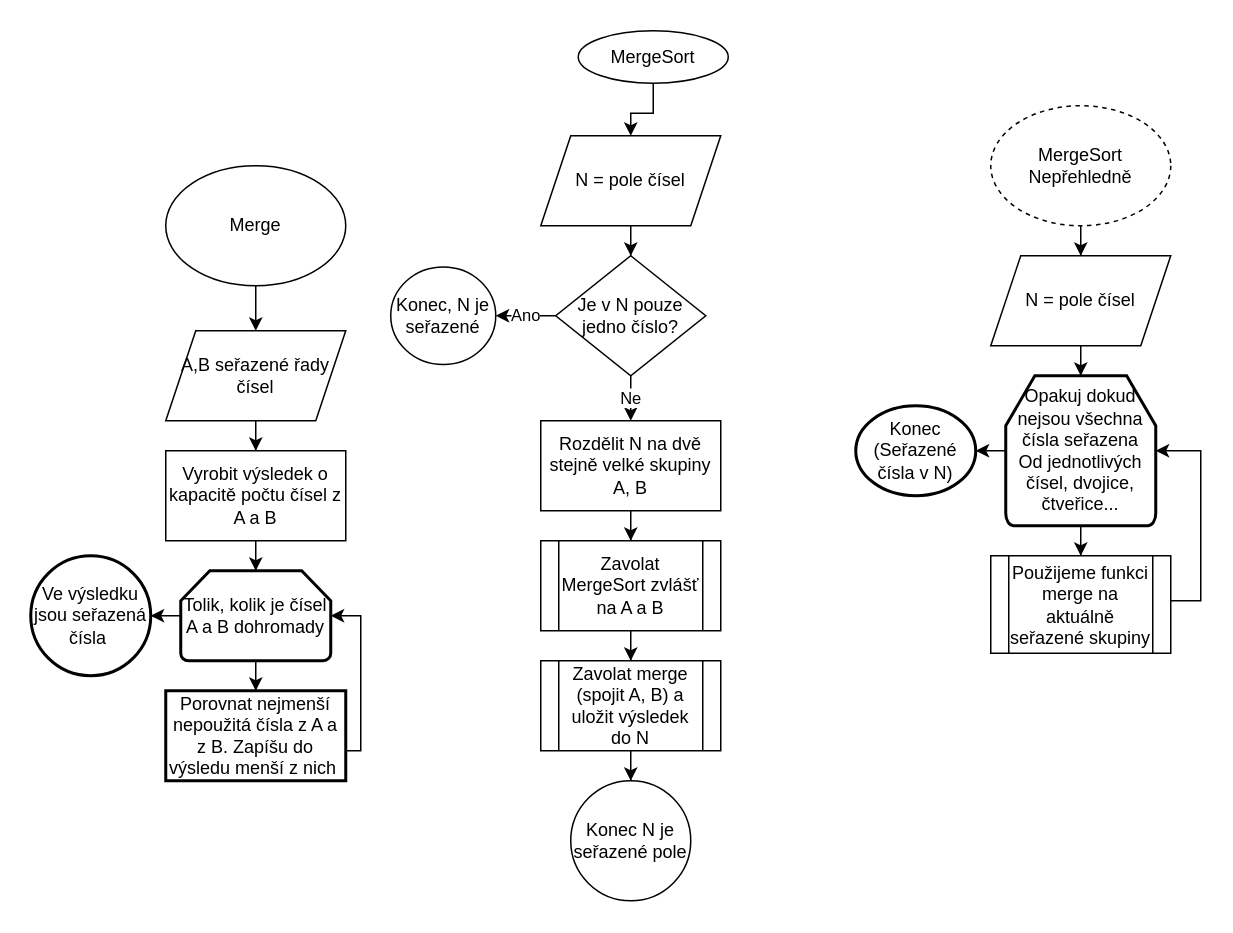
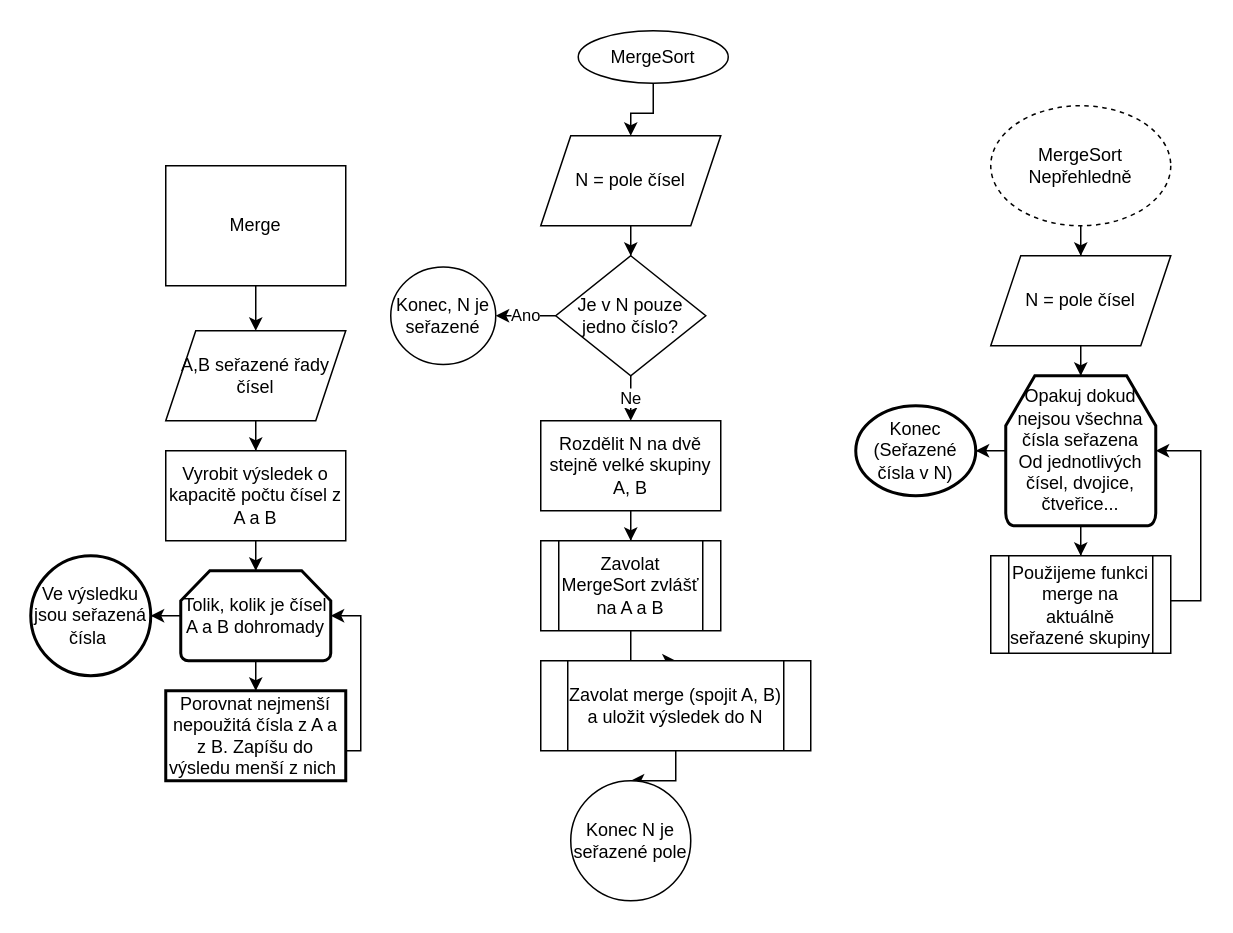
- <mxCell id="3" value="Merge" style="ellipse;whiteSpace=wrap;html=1;" vertex="1" parent="1"><mxGeometry x="110" y="110" width="120" height="80" as="geometry" /></mxCell>
+ <mxCell id="3" value="Merge" style="whiteSpace=wrap;html=1;rounded=0;" vertex="1" parent="1"><mxGeometry x="110" y="110" width="120" height="80" as="geometry" /></mxCell>
- <mxCell id="38" value="Zavolat merge (spojit A, B) a uložit výsledek do N" style="shape=process;whiteSpace=wrap;html=1;backgroundOutline=1;" vertex="1" parent="1"><mxGeometry x="360" y="440" width="120" height="60" as="geometry" /></mxCell>
+ <mxCell id="38" value="Zavolat merge (spojit A, B) a uložit výsledek do N" style="shape=process;whiteSpace=wrap;html=1;backgroundOutline=1;" vertex="1" parent="1"><mxGeometry x="360" y="440" width="180" height="60" as="geometry" /></mxCell>
